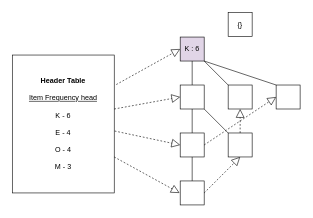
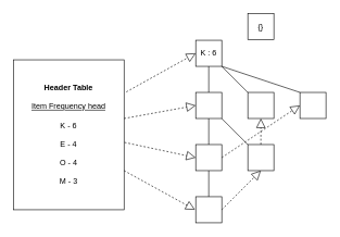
- <mxCell id="4" value="K : 6" style="whiteSpace=wrap;html=1;aspect=fixed;fillColor=#e1d5e7;" vertex="1" parent="1"><mxGeometry x="300" y="61" width="40" height="40" as="geometry" /></mxCell>
+ <mxCell id="4" value="K : 6" style="whiteSpace=wrap;html=1;aspect=fixed;" vertex="1" parent="1"><mxGeometry x="300" y="61" width="40" height="40" as="geometry" /></mxCell>
